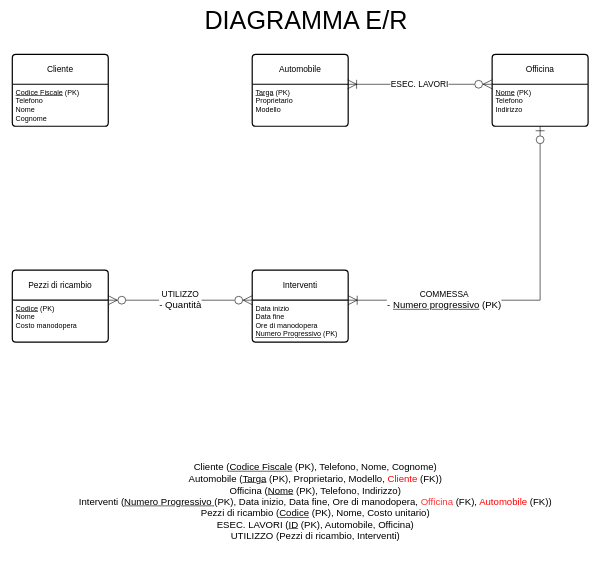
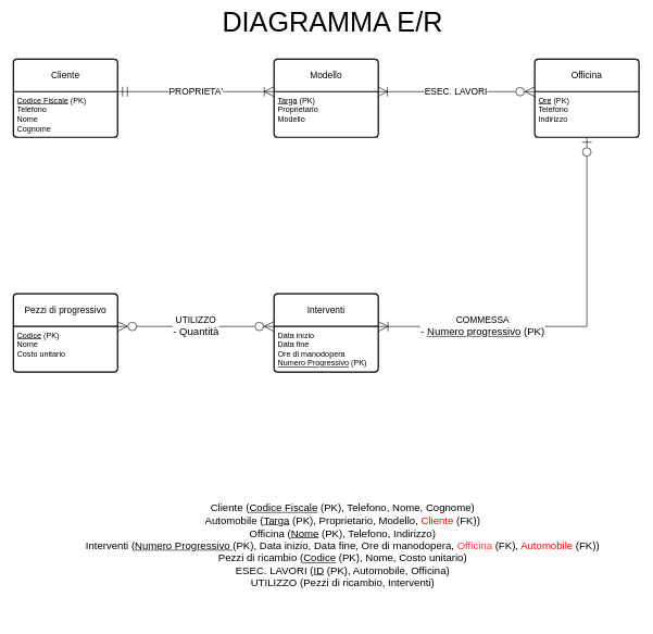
- <mxCell id="4" value="Automobile" style="swimlane;childLayout=stackLayout;horizontal=1;startSize=50;horizontalStack=0;rounded=1;fontSize=14;fontStyle=0;strokeWidth=2;resizeParent=0;resizeLast=1;shadow=0;dashed=0;align=center;arcSize=4;whiteSpace=wrap;html=1;" vertex="1" parent="1"><mxGeometry x="420" y="90" width="160" height="120" as="geometry" /></mxCell>
+ <mxCell id="4" value="Modello" style="swimlane;childLayout=stackLayout;horizontal=1;startSize=50;horizontalStack=0;rounded=1;fontSize=14;fontStyle=0;strokeWidth=2;resizeParent=0;resizeLast=1;shadow=0;dashed=0;align=center;arcSize=4;whiteSpace=wrap;html=1;" vertex="1" parent="1"><mxGeometry x="420" y="90" width="160" height="120" as="geometry" /></mxCell>
+ <mxCell id="8" value="&lt;font style=&quot;font-size: 14px;&quot;&gt;PROPRIETA'&lt;/font&gt;" style="endArrow=ERoneToMany;html=1;rounded=0;exitX=1;exitY=0;exitDx=0;exitDy=0;entryX=0;entryY=0;entryDx=0;entryDy=0;startArrow=ERmandOne;startFill=0;sourcePerimeterSpacing=0;startSize=13;endFill=0;endSize=13;" edge="1" parent="1" source="3" target="5"><mxGeometry relative="1" as="geometry"><mxPoint x="210" y="140" as="sourcePoint" /><mxPoint x="370" y="140" as="targetPoint" /></mxGeometry></mxCell>
- <mxCell id="7" value="&lt;u&gt;Nome&lt;/u&gt; (PK)&lt;div&gt;Telefono&lt;/div&gt;&lt;div&gt;Indirizzo&lt;/div&gt;" style="align=left;strokeColor=none;fillColor=none;spacingLeft=4;fontSize=12;verticalAlign=top;resizable=0;rotatable=0;part=1;html=1;" vertex="1" parent="6"><mxGeometry y="50" width="160" height="70" as="geometry" /></mxCell>
+ <mxCell id="7" value="&lt;u&gt;Ore&lt;/u&gt; (PK)&lt;div&gt;Telefono&lt;/div&gt;&lt;div&gt;Indirizzo&lt;/div&gt;" style="align=left;strokeColor=none;fillColor=none;spacingLeft=4;fontSize=12;verticalAlign=top;resizable=0;rotatable=0;part=1;html=1;" vertex="1" parent="6"><mxGeometry y="50" width="160" height="70" as="geometry" /></mxCell>
- <mxCell id="12" value="Pezzi di ricambio" style="swimlane;childLayout=stackLayout;horizontal=1;startSize=50;horizontalStack=0;rounded=1;fontSize=14;fontStyle=0;strokeWidth=2;resizeParent=0;resizeLast=1;shadow=0;dashed=0;align=center;arcSize=4;whiteSpace=wrap;html=1;" vertex="1" parent="1"><mxGeometry x="20" y="450" width="160" height="120" as="geometry" /></mxCell>
+ <mxCell id="12" value="Pezzi di progressivo" style="swimlane;childLayout=stackLayout;horizontal=1;startSize=50;horizontalStack=0;rounded=1;fontSize=14;fontStyle=0;strokeWidth=2;resizeParent=0;resizeLast=1;shadow=0;dashed=0;align=center;arcSize=4;whiteSpace=wrap;html=1;" vertex="1" parent="1"><mxGeometry x="20" y="450" width="160" height="120" as="geometry" /></mxCell>
- <mxCell id="13" value="&lt;u&gt;Codice&lt;/u&gt; (PK)&lt;div&gt;Nome&lt;/div&gt;&lt;div&gt;Costo manodopera&lt;/div&gt;" style="align=left;strokeColor=none;fillColor=none;spacingLeft=4;fontSize=12;verticalAlign=top;resizable=0;rotatable=0;part=1;html=1;" vertex="1" parent="12"><mxGeometry y="50" width="160" height="70" as="geometry" /></mxCell>
+ <mxCell id="13" value="&lt;u&gt;Codice&lt;/u&gt; (PK)&lt;div&gt;Nome&lt;/div&gt;&lt;div&gt;Costo unitario&lt;/div&gt;" style="align=left;strokeColor=none;fillColor=none;spacingLeft=4;fontSize=12;verticalAlign=top;resizable=0;rotatable=0;part=1;html=1;" vertex="1" parent="12"><mxGeometry y="50" width="160" height="70" as="geometry" /></mxCell>
